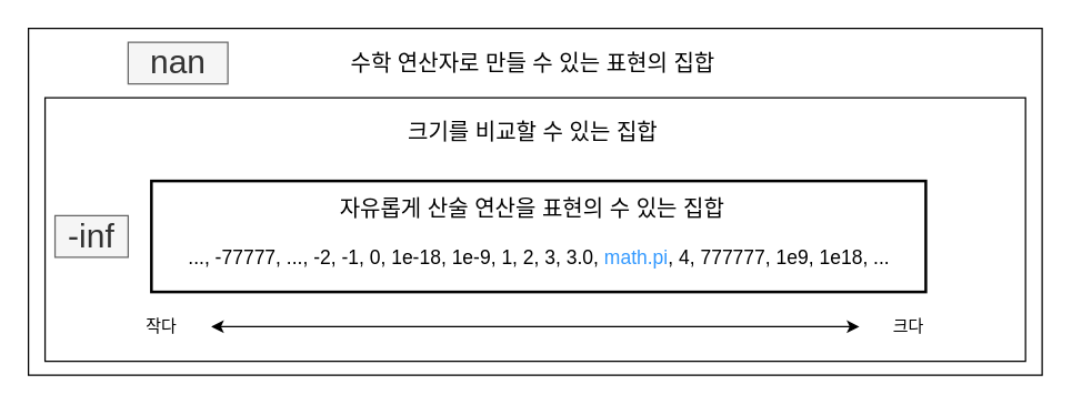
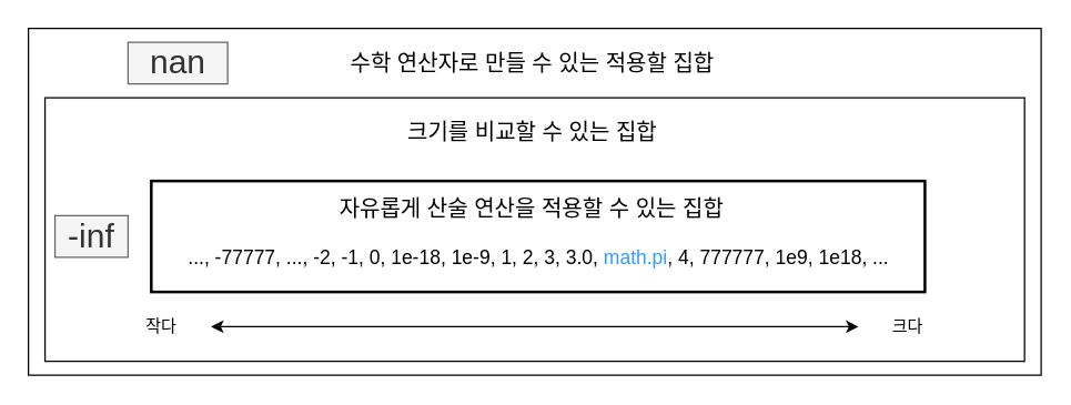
- <mxCell id="13" value="수학 연산자로 만들 수 있는 표현의 집합" style="text;html=1;strokeColor=none;fillColor=none;align=center;verticalAlign=middle;whiteSpace=wrap;rounded=0;fontSize=16;" parent="2" vertex="1"><mxGeometry x="190.279" y="10" width="347.049" height="30" as="geometry" /></mxCell>
+ <mxCell id="13" value="수학 연산자로 만들 수 있는 적용할 집합" style="text;html=1;strokeColor=none;fillColor=none;align=center;verticalAlign=middle;whiteSpace=wrap;rounded=0;fontSize=16;" parent="2" vertex="1"><mxGeometry x="190.279" y="10" width="347.049" height="30" as="geometry" /></mxCell>
- <mxCell id="12" value="자유롭게 산술 연산을 표현의 수 있는 집합" style="text;html=1;strokeColor=none;fillColor=none;align=center;verticalAlign=middle;whiteSpace=wrap;rounded=0;fontSize=16;" parent="2" vertex="1"><mxGeometry x="171.131" y="115" width="384.148" height="30" as="geometry" /></mxCell>
+ <mxCell id="12" value="자유롭게 산술 연산을 적용할 수 있는 집합" style="text;html=1;strokeColor=none;fillColor=none;align=center;verticalAlign=middle;whiteSpace=wrap;rounded=0;fontSize=16;" parent="2" vertex="1"><mxGeometry x="171.131" y="115" width="384.148" height="30" as="geometry" /></mxCell>
